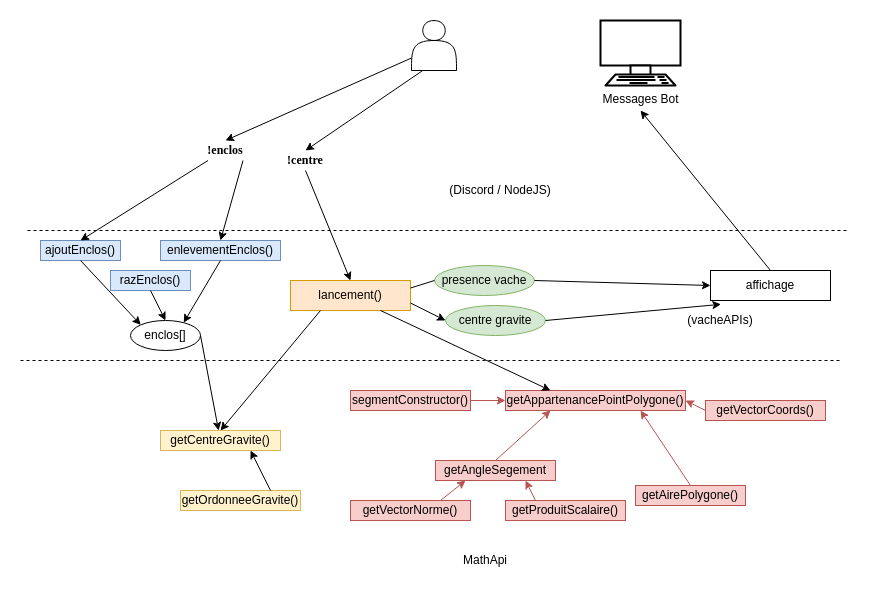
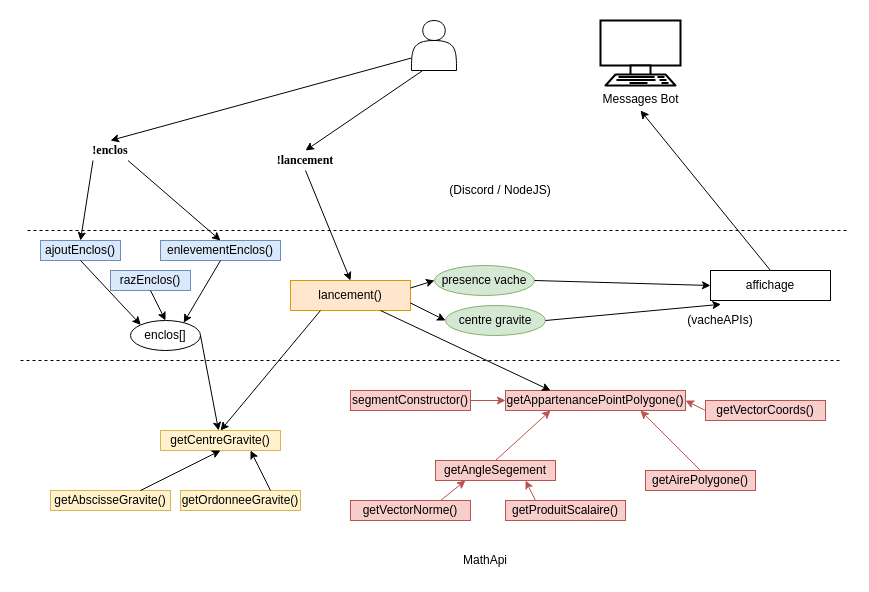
- <mxCell id="28" value="&lt;b&gt;&lt;font face=&quot;Lucida Console&quot;&gt;!enclos&lt;/font&gt;&lt;/b&gt;" style="text;html=1;strokeColor=none;fillColor=none;align=center;verticalAlign=middle;whiteSpace=wrap;rounded=0;" vertex="1" parent="1"><mxGeometry x="190" y="140" width="70" height="20" as="geometry" /></mxCell>
+ <mxCell id="28" value="&lt;b&gt;&lt;font face=&quot;Lucida Console&quot;&gt;!enclos&lt;/font&gt;&lt;/b&gt;" style="text;html=1;strokeColor=none;fillColor=none;align=center;verticalAlign=middle;whiteSpace=wrap;rounded=0;" vertex="1" parent="1"><mxGeometry x="75" y="140" width="70" height="20" as="geometry" /></mxCell>
- <mxCell id="29" value="&lt;b&gt;&lt;font face=&quot;Lucida Console&quot;&gt;!centre&lt;/font&gt;&lt;/b&gt;" style="text;html=1;strokeColor=none;fillColor=none;align=center;verticalAlign=middle;whiteSpace=wrap;rounded=0;" vertex="1" parent="1"><mxGeometry x="270" y="150" width="70" height="20" as="geometry" /></mxCell>
+ <mxCell id="29" value="&lt;b&gt;&lt;font face=&quot;Lucida Console&quot;&gt;!lancement&lt;/font&gt;&lt;/b&gt;" style="text;html=1;strokeColor=none;fillColor=none;align=center;verticalAlign=middle;whiteSpace=wrap;rounded=0;" vertex="1" parent="1"><mxGeometry x="270" y="150" width="70" height="20" as="geometry" /></mxCell>
- <mxCell id="42" value="" style="endArrow=none;html=1;exitX=1;exitY=0.25;exitDx=0;exitDy=0;entryX=0;entryY=0.5;entryDx=0;entryDy=0;" edge="1" parent="1" source="35" target="38"><mxGeometry width="50" height="50" relative="1" as="geometry"><mxPoint x="420" y="317.5" as="sourcePoint" /><mxPoint x="470" y="275" as="targetPoint" /></mxGeometry></mxCell>
+ <mxCell id="42" value="" style="endArrow=classic;html=1;exitX=1;exitY=0.25;exitDx=0;exitDy=0;entryX=0;entryY=0.5;entryDx=0;entryDy=0;" edge="1" parent="1" source="35" target="38"><mxGeometry width="50" height="50" relative="1" as="geometry"><mxPoint x="420" y="317.5" as="sourcePoint" /><mxPoint x="470" y="275" as="targetPoint" /></mxGeometry></mxCell>
+ <mxCell id="22" value="" style="endArrow=classic;html=1;exitX=0.75;exitY=0;exitDx=0;exitDy=0;entryX=0.5;entryY=1;entryDx=0;entryDy=0;" edge="1" parent="1" source="4" target="6"><mxGeometry width="50" height="50" relative="1" as="geometry"><mxPoint x="280" y="500" as="sourcePoint" /><mxPoint x="260" y="460" as="targetPoint" /></mxGeometry></mxCell>
- <mxCell id="8" value="getAirePolygone()" style="rounded=0;whiteSpace=wrap;html=1;fillColor=#f8cecc;strokeColor=#b85450;" vertex="1" parent="1"><mxGeometry x="635" y="485" width="110" height="20" as="geometry" /></mxCell>
+ <mxCell id="8" value="getAirePolygone()" style="rounded=0;whiteSpace=wrap;html=1;fillColor=#f8cecc;strokeColor=#b85450;" vertex="1" parent="1"><mxGeometry x="645" y="470" width="110" height="20" as="geometry" /></mxCell>
+ <mxCell id="4" value="getAbscisseGravite()" style="rounded=0;whiteSpace=wrap;html=1;fillColor=#fff2cc;strokeColor=#d6b656;" vertex="1" parent="1"><mxGeometry x="50" y="490" width="120" height="20" as="geometry" /></mxCell>
